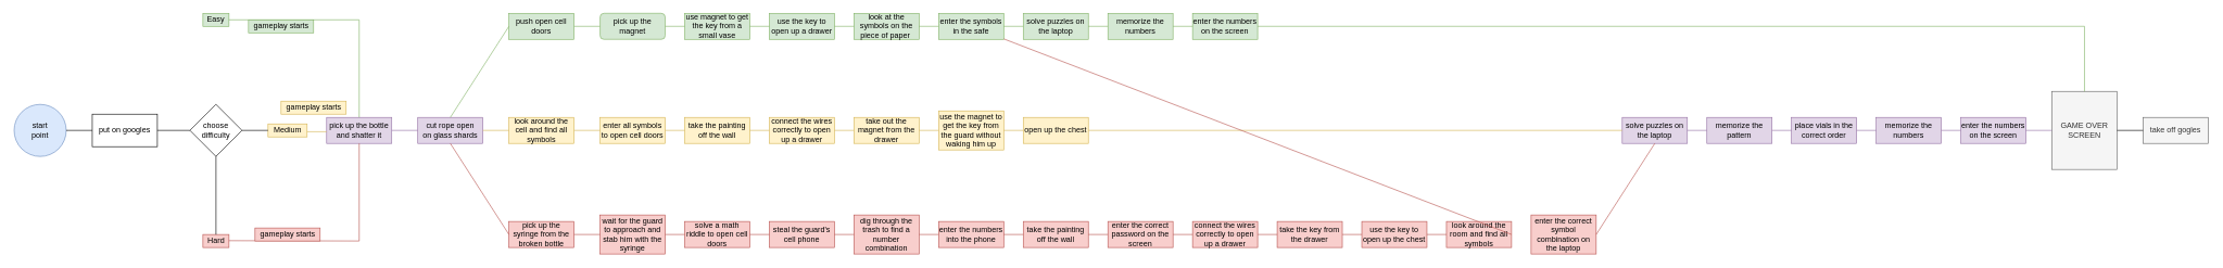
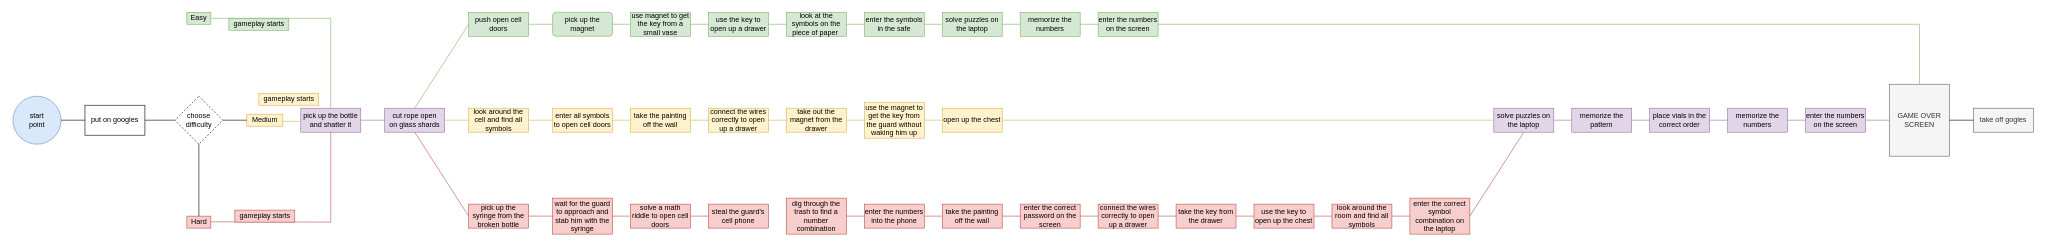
- <mxCell id="3" value="choose&lt;br&gt;difficulty" style="rhombus;whiteSpace=wrap;html=1;" vertex="1" parent="1"><mxGeometry x="290" y="160" width="80" height="80" as="geometry" /></mxCell>
+ <mxCell id="3" value="choose&lt;br&gt;difficulty" style="rhombus;whiteSpace=wrap;html=1;dashed=1;" vertex="1" parent="1"><mxGeometry x="290" y="160" width="80" height="80" as="geometry" /></mxCell>
- <mxCell id="88" value="" style="endArrow=none;html=1;exitX=1;exitY=0.5;exitDx=0;exitDy=0;fillColor=#f8cecc;strokeColor=#b85450;" edge="1" parent="1" source="78" target="37"><mxGeometry width="50" height="50" relative="1" as="geometry"><mxPoint x="2230" y="290" as="sourcePoint" /><mxPoint x="2280" y="240" as="targetPoint" /></mxGeometry></mxCell>
+ <mxCell id="88" value="" style="endArrow=none;html=1;exitX=1;exitY=0.5;exitDx=0;exitDy=0;fillColor=#f8cecc;strokeColor=#b85450;" edge="1" parent="1" source="78" target="79"><mxGeometry width="50" height="50" relative="1" as="geometry"><mxPoint x="2230" y="290" as="sourcePoint" /><mxPoint x="2280" y="240" as="targetPoint" /></mxGeometry></mxCell>
- <mxCell id="80" value="" style="endArrow=none;html=1;exitX=1;exitY=0.5;exitDx=0;exitDy=0;fillColor=#f8cecc;strokeColor=#b85450;" edge="1" parent="1" source="48" target="71"><mxGeometry width="50" height="50" relative="1" as="geometry"><mxPoint x="1460" y="290" as="sourcePoint" /><mxPoint x="1510" y="240" as="targetPoint" /></mxGeometry></mxCell>
